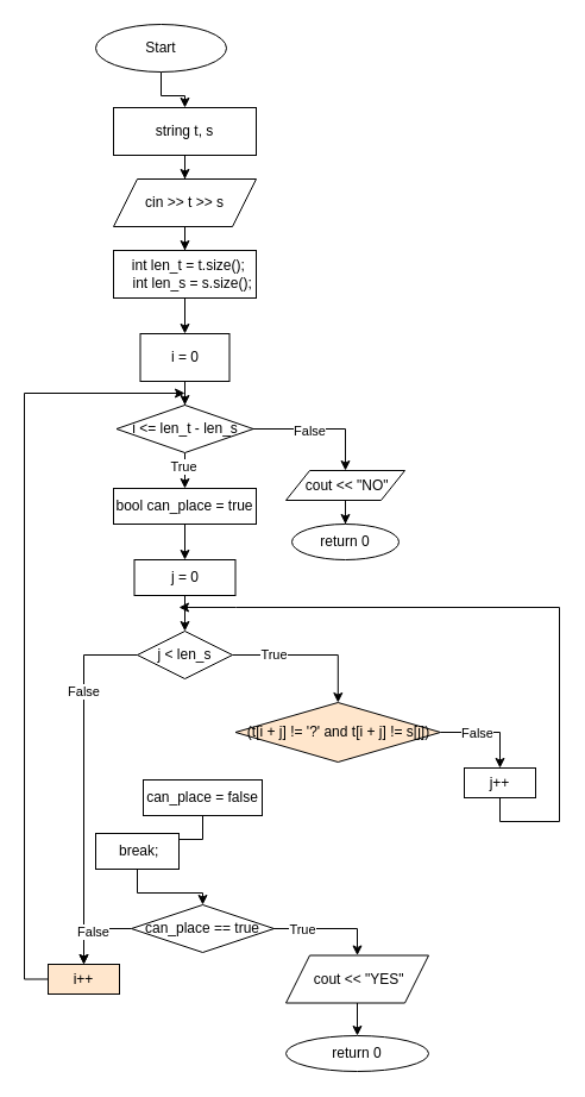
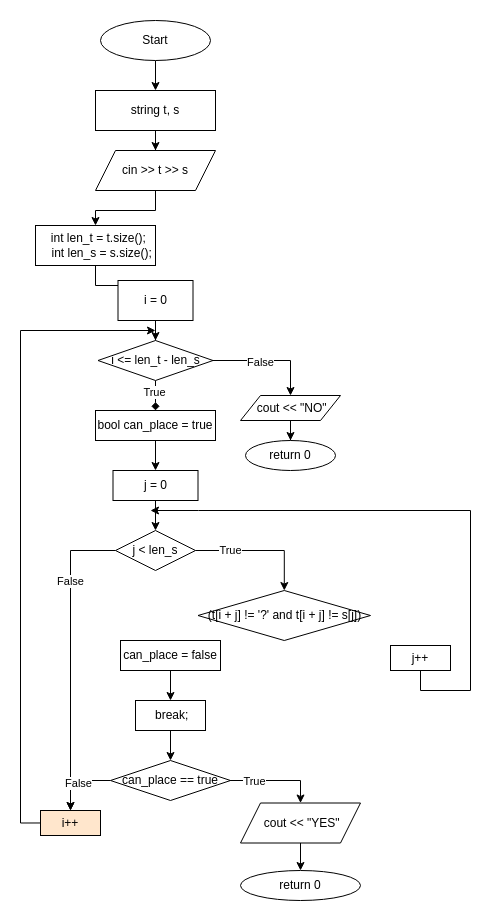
- <mxCell id="3" value="Start" style="ellipse;whiteSpace=wrap;html=1;" vertex="1" parent="1"><mxGeometry x="80" y="20" width="110" height="40" as="geometry" /></mxCell>
+ <mxCell id="3" value="Start" style="ellipse;whiteSpace=wrap;html=1;" vertex="1" parent="1"><mxGeometry x="100" y="20" width="110" height="40" as="geometry" /></mxCell>
- <mxCell id="9" value="&lt;div&gt;&amp;nbsp; int len_t = t.size();&lt;/div&gt;&lt;div&gt;&amp;nbsp; &amp;nbsp; int len_s = s.size();&lt;/div&gt;" style="rounded=0;whiteSpace=wrap;html=1;" vertex="1" parent="1"><mxGeometry x="95" y="210" width="120" height="40" as="geometry" /></mxCell>
+ <mxCell id="9" value="&lt;div&gt;&amp;nbsp; int len_t = t.size();&lt;/div&gt;&lt;div&gt;&amp;nbsp; &amp;nbsp; int len_s = s.size();&lt;/div&gt;" style="rounded=0;whiteSpace=wrap;html=1;" vertex="1" parent="1"><mxGeometry x="35" y="225" width="120" height="40" as="geometry" /></mxCell>
- <mxCell id="12" style="edgeStyle=orthogonalEdgeStyle;rounded=0;orthogonalLoop=1;jettySize=auto;html=1;" edge="1" parent="1" source="16" target="18"><mxGeometry relative="1" as="geometry"><mxPoint x="155" y="410" as="targetPoint" /></mxGeometry></mxCell>
+ <mxCell id="12" style="edgeStyle=orthogonalEdgeStyle;rounded=0;orthogonalLoop=1;jettySize=auto;html=1;endArrow=diamond;" edge="1" parent="1" source="16" target="18"><mxGeometry relative="1" as="geometry"><mxPoint x="155" y="410" as="targetPoint" /></mxGeometry></mxCell>
- <mxCell id="28" value="(t[i + j] != '?' and t[i + j] != s[j])" style="rhombus;whiteSpace=wrap;html=1;fillColor=#ffe6cc;" vertex="1" parent="1"><mxGeometry x="197.5" y="590" width="172.5" height="50" as="geometry" /></mxCell>
+ <mxCell id="28" value="(t[i + j] != '?' and t[i + j] != s[j])" style="rhombus;whiteSpace=wrap;html=1;" vertex="1" parent="1"><mxGeometry x="197.5" y="590" width="172.5" height="50" as="geometry" /></mxCell>
- <mxCell id="26" style="edgeStyle=orthogonalEdgeStyle;rounded=0;orthogonalLoop=1;jettySize=auto;html=1;" edge="1" parent="1" source="28" target="34"><mxGeometry relative="1" as="geometry"><mxPoint x="390" y="660" as="targetPoint" /></mxGeometry></mxCell>
- <mxCell id="27" value="False" style="edgeLabel;html=1;align=center;verticalAlign=middle;resizable=0;points=[];" vertex="1" connectable="0" parent="26"><mxGeometry x="-0.038" y="2" relative="1" as="geometry"><mxPoint x="-8" y="2" as="offset" /></mxGeometry></mxCell>
- <mxCell id="30" value="can_place = false" style="rounded=0;whiteSpace=wrap;html=1;" vertex="1" parent="1"><mxGeometry x="120" y="655" width="100" height="30" as="geometry" /></mxCell>
+ <mxCell id="30" value="can_place = false" style="rounded=0;whiteSpace=wrap;html=1;" vertex="1" parent="1"><mxGeometry x="120" y="640" width="100" height="30" as="geometry" /></mxCell>
- <mxCell id="32" value="&amp;nbsp;break;" style="rounded=0;whiteSpace=wrap;html=1;" vertex="1" parent="1"><mxGeometry x="80" y="700" width="70" height="30" as="geometry" /></mxCell>
+ <mxCell id="32" value="&amp;nbsp;break;" style="rounded=0;whiteSpace=wrap;html=1;" vertex="1" parent="1"><mxGeometry x="135" y="700" width="70" height="30" as="geometry" /></mxCell>
